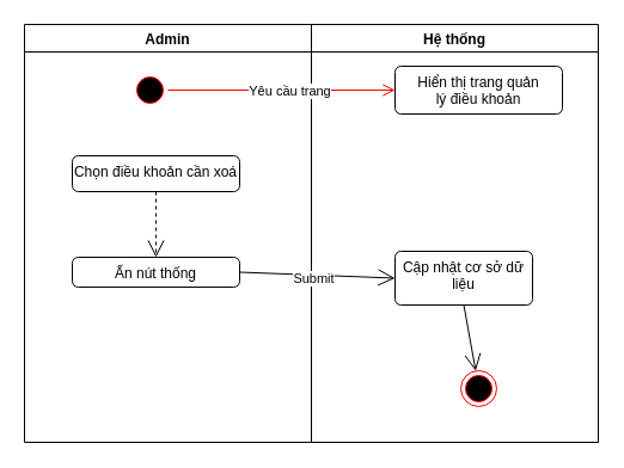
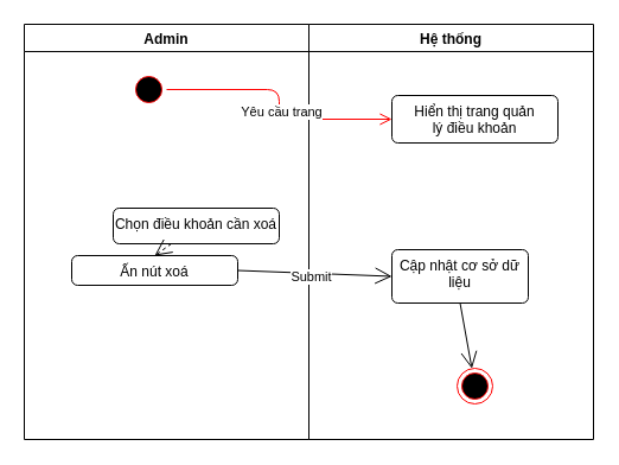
- <mxCell id="8" value="Hiển thị trang quản&lt;div&gt;lý điều khoản&lt;/div&gt;" style="html=1;align=center;verticalAlign=top;rounded=1;absoluteArcSize=1;arcSize=10;dashed=0;whiteSpace=wrap;" parent="7" vertex="1"><mxGeometry x="70" y="35" width="140" height="40" as="geometry" /></mxCell>
+ <mxCell id="8" value="Hiển thị trang quản&lt;div&gt;lý điều khoản&lt;/div&gt;" style="html=1;align=center;verticalAlign=top;rounded=1;absoluteArcSize=1;arcSize=10;dashed=0;whiteSpace=wrap;" parent="7" vertex="1"><mxGeometry x="70" y="60" width="140" height="40" as="geometry" /></mxCell>
- <mxCell id="4" value="Chọn điều khoản cần xoá&lt;br&gt;&lt;div&gt;&lt;br&gt;&lt;/div&gt;" style="html=1;align=center;verticalAlign=top;rounded=1;absoluteArcSize=1;arcSize=10;dashed=0;whiteSpace=wrap;" parent="2" vertex="1"><mxGeometry x="40" y="110" width="140" height="30" as="geometry" /></mxCell>
+ <mxCell id="4" value="Chọn điều khoản cần xoá&lt;br&gt;&lt;div&gt;&lt;br&gt;&lt;/div&gt;" style="html=1;align=center;verticalAlign=top;rounded=1;absoluteArcSize=1;arcSize=10;dashed=0;whiteSpace=wrap;" parent="2" vertex="1"><mxGeometry x="75" y="155" width="140" height="30" as="geometry" /></mxCell>
- <mxCell id="5" value="Ấn nút thống" style="html=1;align=center;verticalAlign=top;rounded=1;absoluteArcSize=1;arcSize=10;dashed=0;whiteSpace=wrap;" parent="2" vertex="1"><mxGeometry x="40" y="195" width="140" height="25" as="geometry" /></mxCell>
+ <mxCell id="5" value="Ấn nút xoá" style="html=1;align=center;verticalAlign=top;rounded=1;absoluteArcSize=1;arcSize=10;dashed=0;whiteSpace=wrap;" parent="2" vertex="1"><mxGeometry x="40" y="195" width="140" height="25" as="geometry" /></mxCell>
